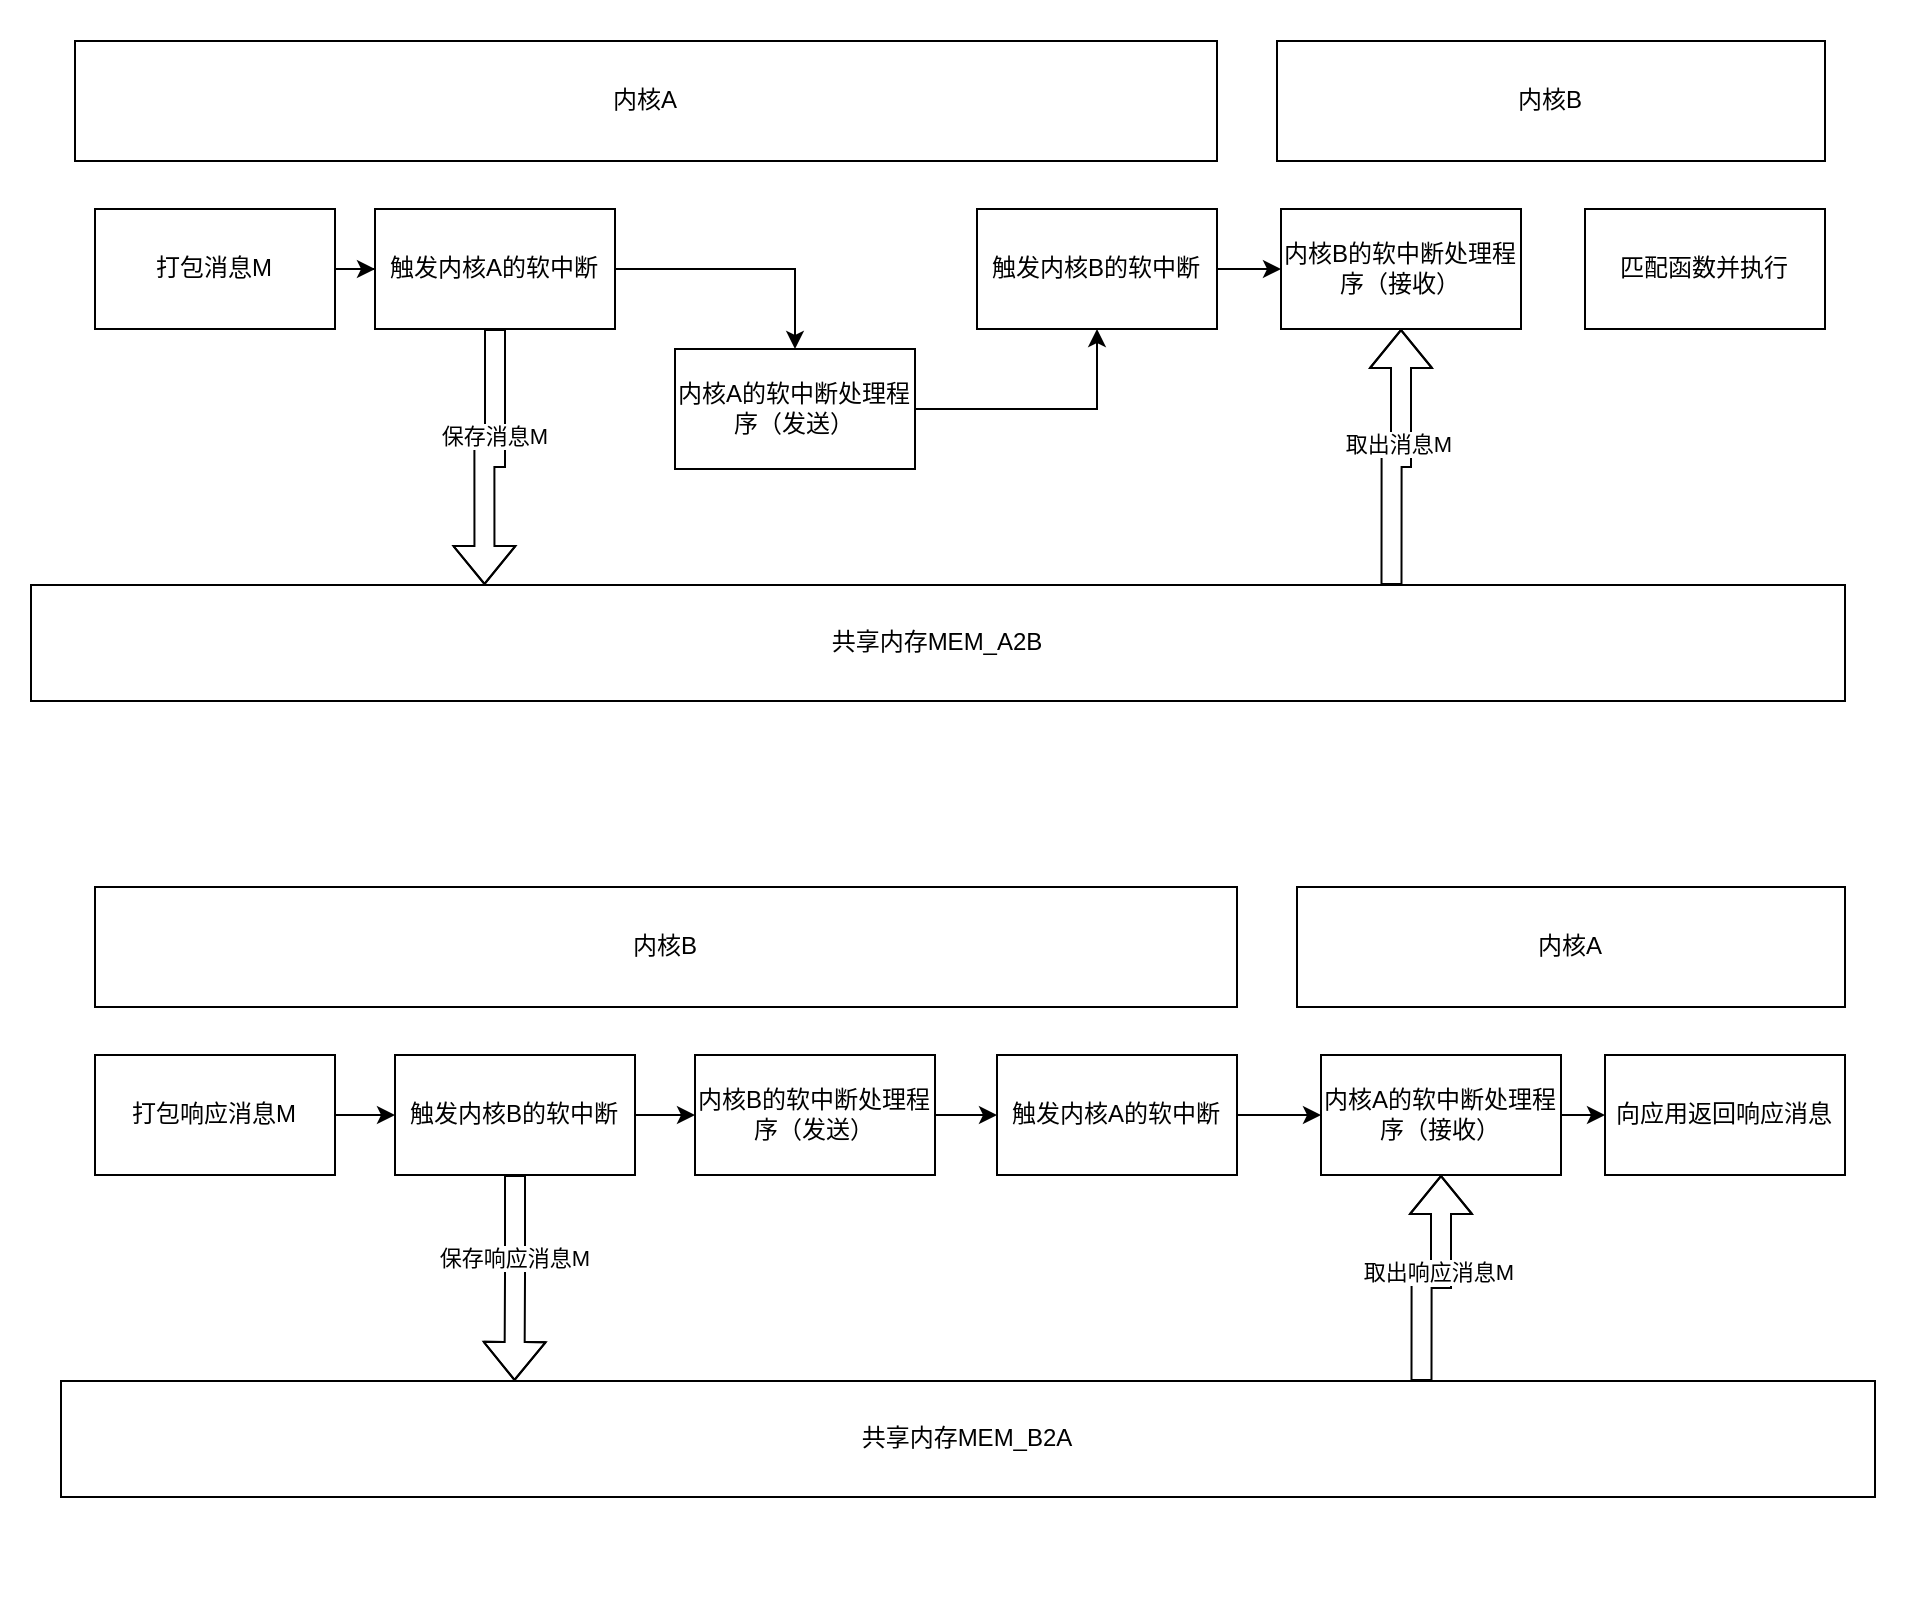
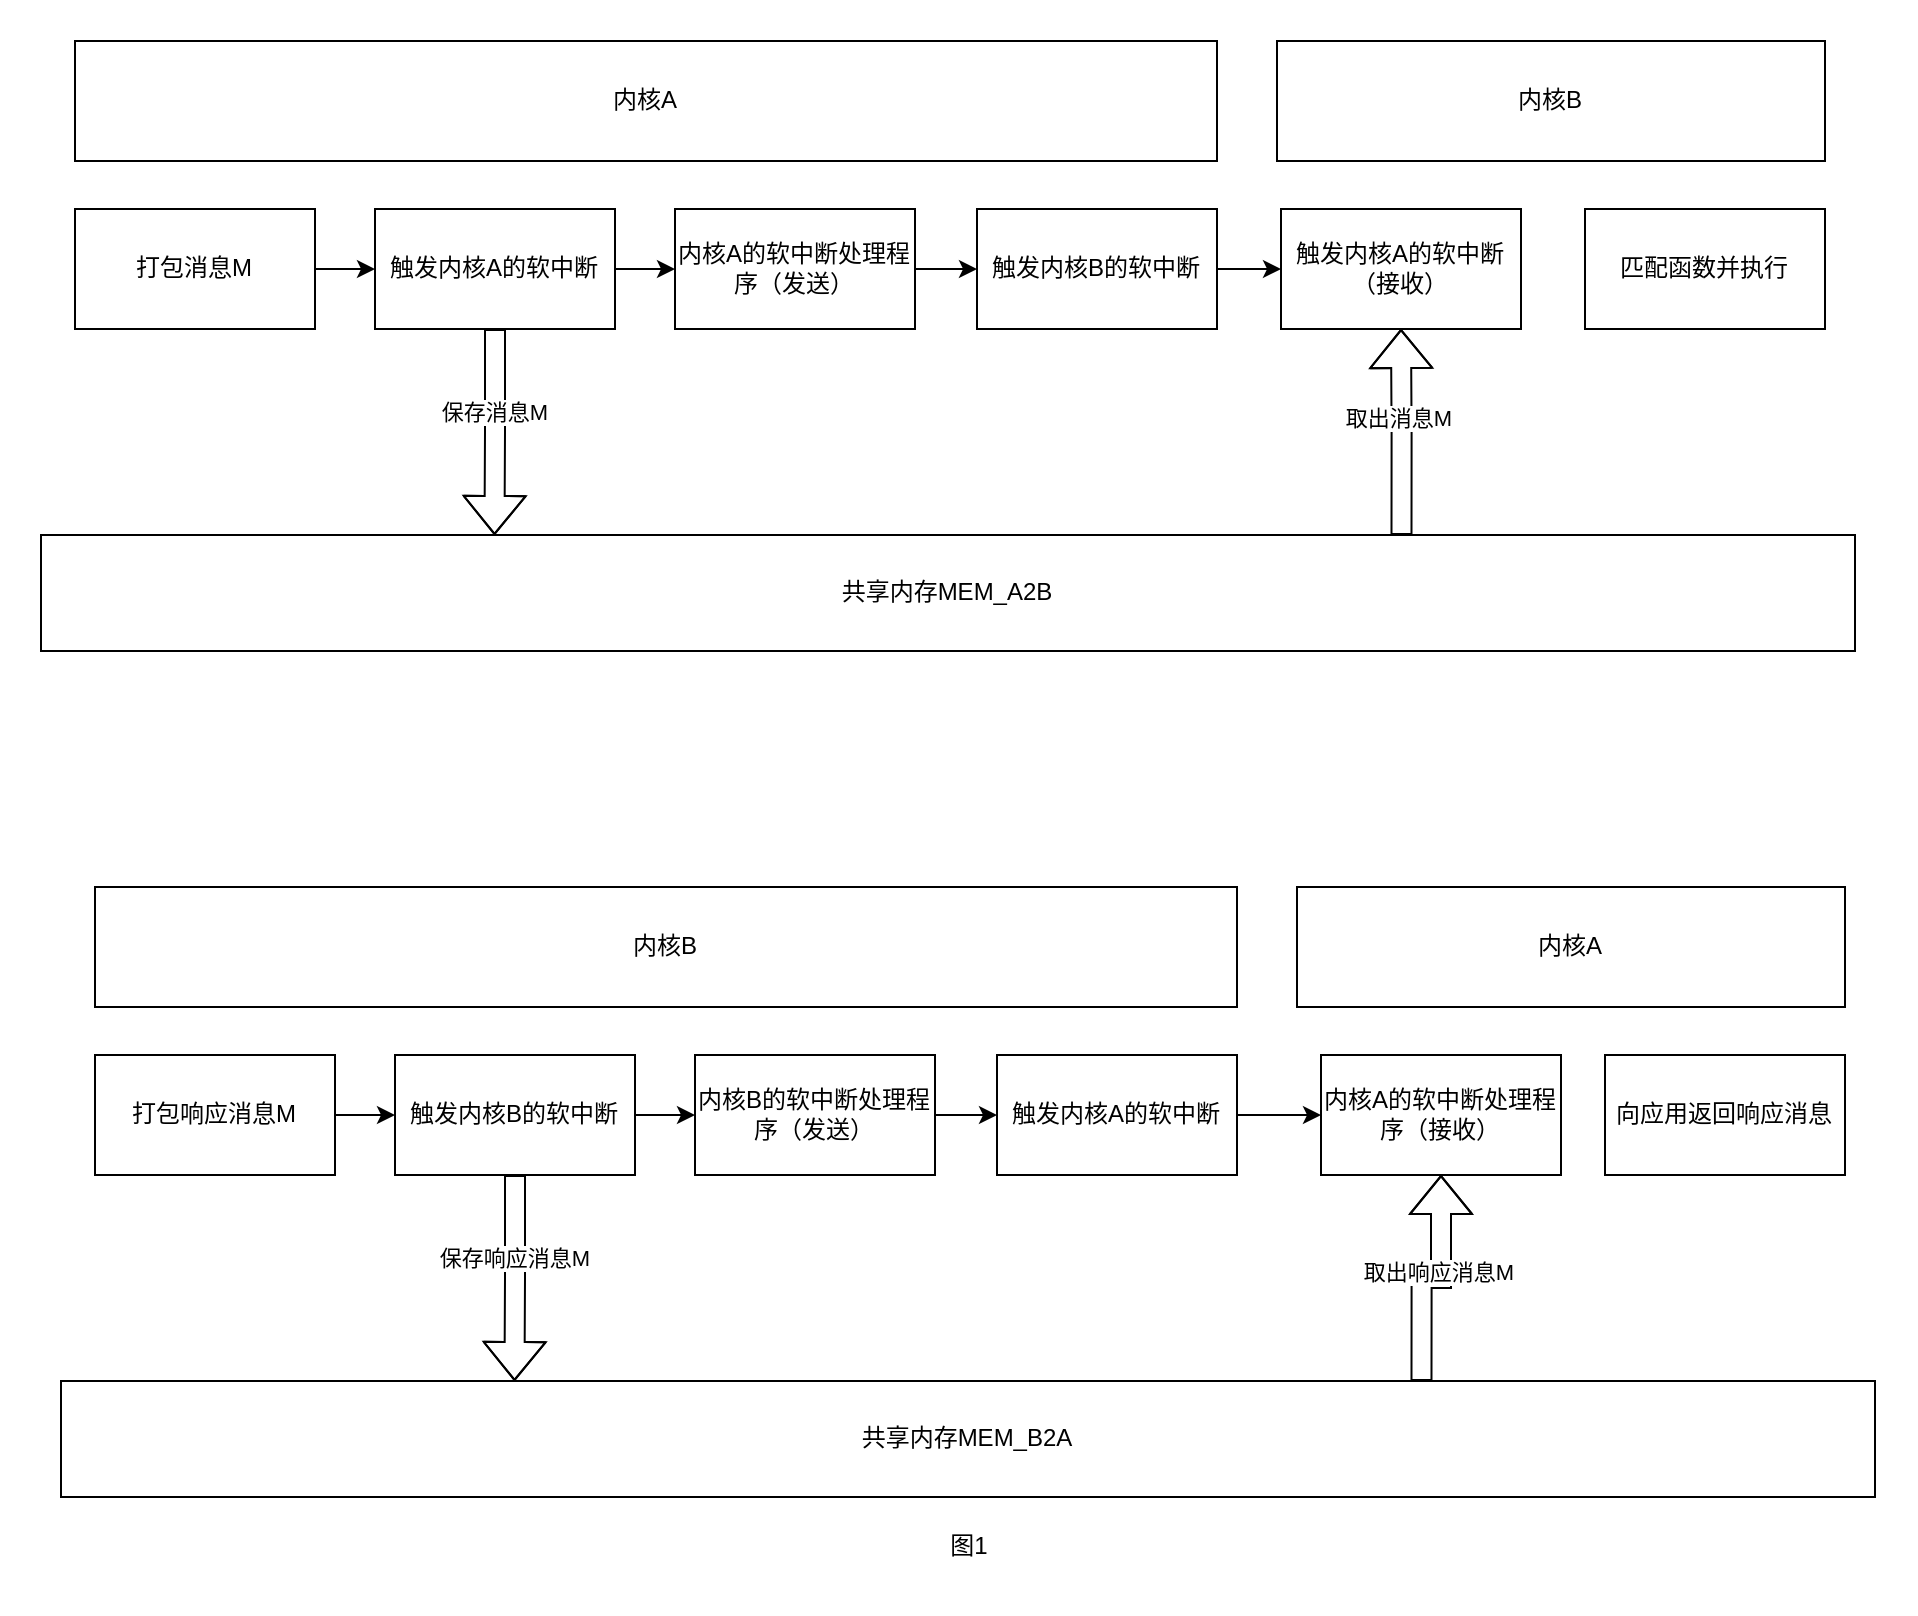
- <mxCell id="5" value="打包消息M" style="rounded=0;whiteSpace=wrap;html=1;" vertex="1" parent="1"><mxGeometry x="47" y="104" width="120" height="60" as="geometry" /></mxCell>
+ <mxCell id="5" value="打包消息M" style="rounded=0;whiteSpace=wrap;html=1;" vertex="1" parent="1"><mxGeometry x="37" y="104" width="120" height="60" as="geometry" /></mxCell>
- <mxCell id="10" value="内核B的软中断处理程序（接收）" style="whiteSpace=wrap;html=1;rounded=0;" vertex="1" parent="1"><mxGeometry x="640" y="104" width="120" height="60" as="geometry" /></mxCell>
+ <mxCell id="10" value="触发内核A的软中断（接收）" style="whiteSpace=wrap;html=1;rounded=0;" vertex="1" parent="1"><mxGeometry x="640" y="104" width="120" height="60" as="geometry" /></mxCell>
- <mxCell id="9" value="内核A的软中断处理程序（发送）" style="whiteSpace=wrap;html=1;rounded=0;" vertex="1" parent="1"><mxGeometry x="337" y="174" width="120" height="60" as="geometry" /></mxCell>
+ <mxCell id="9" value="内核A的软中断处理程序（发送）" style="whiteSpace=wrap;html=1;rounded=0;" vertex="1" parent="1"><mxGeometry x="337" y="104" width="120" height="60" as="geometry" /></mxCell>
- <mxCell id="13" value="共享内存MEM_A2B" style="rounded=0;whiteSpace=wrap;html=1;" vertex="1" parent="1"><mxGeometry x="15" y="292" width="907" height="58" as="geometry" /></mxCell>
+ <mxCell id="13" value="共享内存MEM_A2B" style="rounded=0;whiteSpace=wrap;html=1;" vertex="1" parent="1"><mxGeometry x="20" y="267" width="907" height="58" as="geometry" /></mxCell>
- <mxCell id="27" value="" style="edgeStyle=orthogonalEdgeStyle;rounded=0;orthogonalLoop=1;jettySize=auto;html=1;" edge="1" parent="1" source="28" target="32"><mxGeometry relative="1" as="geometry" /></mxCell>
+ <mxCell id="37" value="图1" style="text;html=1;align=center;verticalAlign=middle;resizable=0;points=[];autosize=1;strokeColor=none;fillColor=none;" vertex="1" parent="1"><mxGeometry x="465" y="760" width="37" height="26" as="geometry" /></mxCell>
